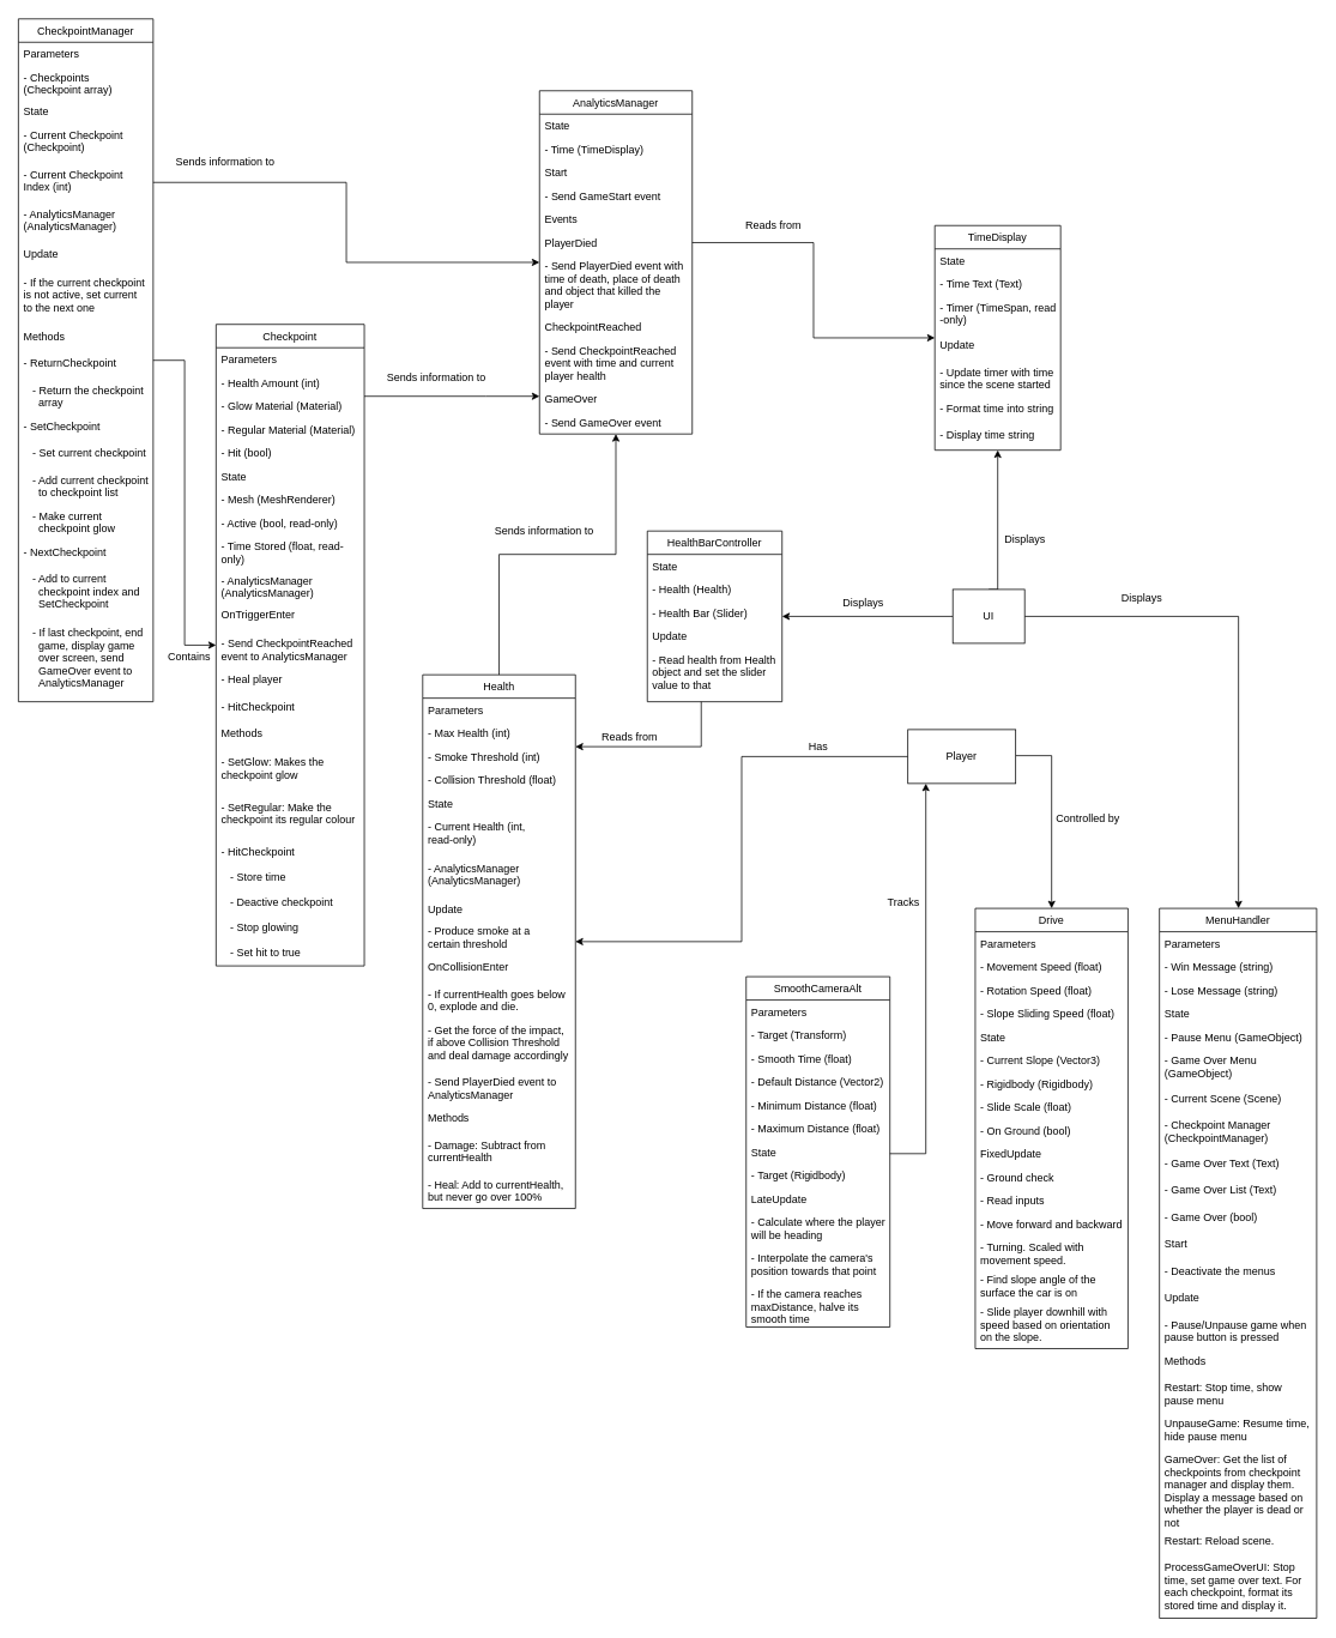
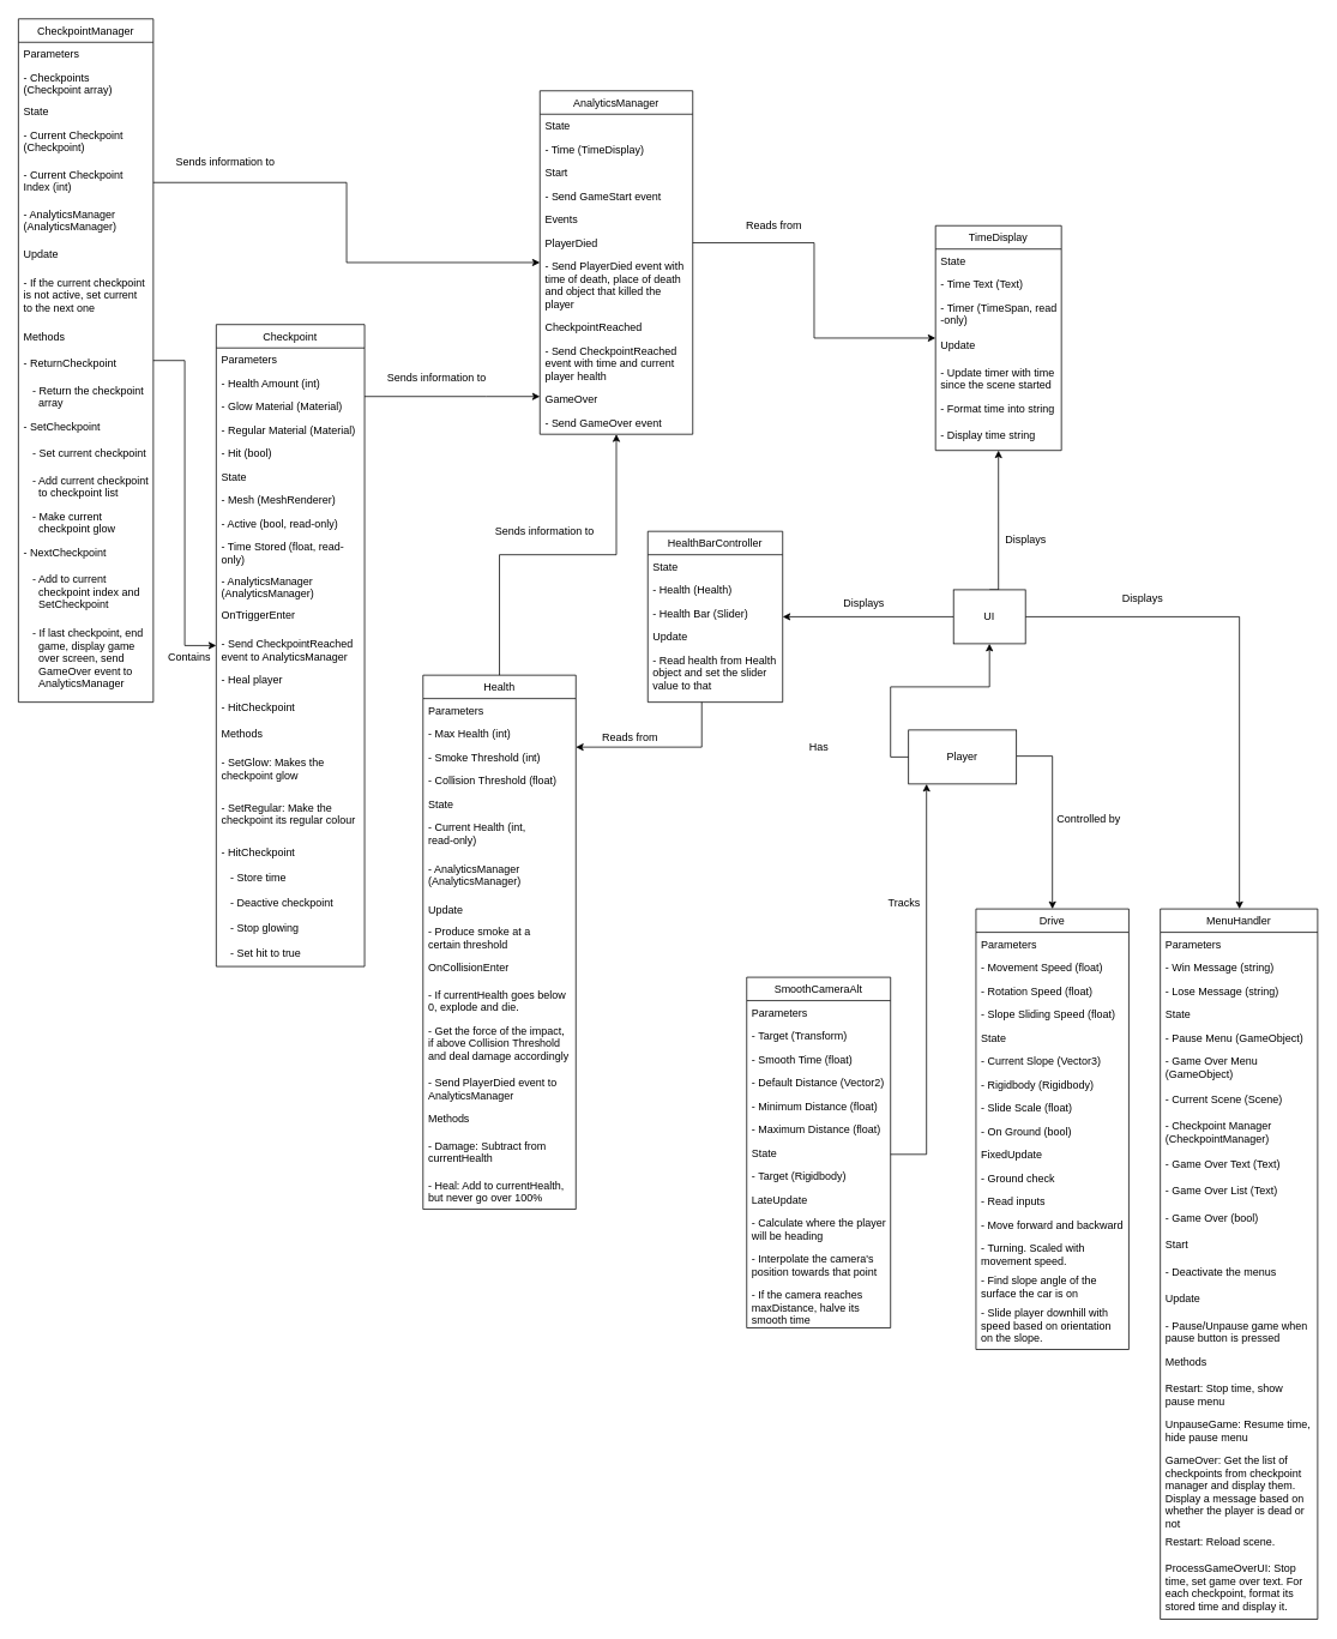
- <mxCell id="132" style="edgeStyle=orthogonalEdgeStyle;rounded=0;orthogonalLoop=1;jettySize=auto;html=1;exitX=0;exitY=0.5;exitDx=0;exitDy=0;" parent="1" source="134" target="60" edge="1"><mxGeometry relative="1" as="geometry" /></mxCell>
+ <mxCell id="132" style="edgeStyle=orthogonalEdgeStyle;rounded=0;orthogonalLoop=1;jettySize=auto;html=1;exitX=0;exitY=0.5;exitDx=0;exitDy=0;" parent="1" source="134" target="138" edge="1"><mxGeometry relative="1" as="geometry" /></mxCell>
